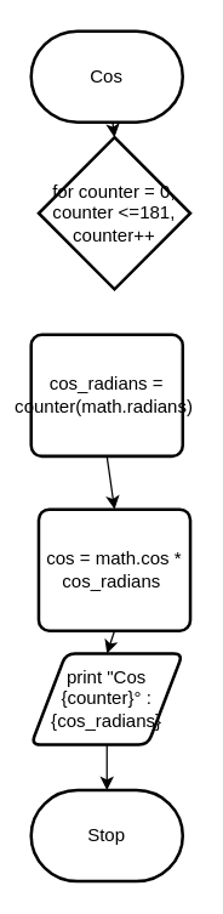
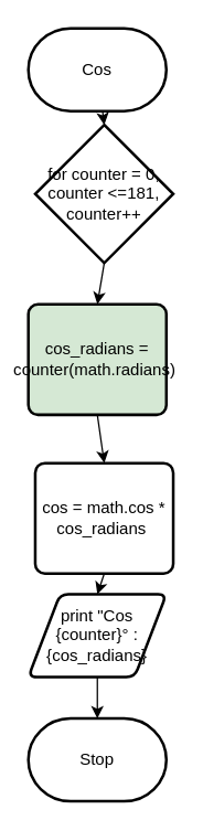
+ <mxCell id="6" style="edgeStyle=none;html=1;exitX=0.5;exitY=1;exitDx=0;exitDy=0;exitPerimeter=0;entryX=0.5;entryY=0;entryDx=0;entryDy=0;" edge="1" parent="1" source="7" target="11"><mxGeometry relative="1" as="geometry" /></mxCell>
- <mxCell id="11" value="cos_radians = counter(math.radians)&amp;nbsp;" style="rounded=1;whiteSpace=wrap;html=1;absoluteArcSize=1;arcSize=14;strokeWidth=2;" vertex="1" parent="1"><mxGeometry x="20" y="220" width="100" height="80" as="geometry" /></mxCell>
+ <mxCell id="11" value="cos_radians = counter(math.radians)&amp;nbsp;" style="rounded=1;whiteSpace=wrap;html=1;absoluteArcSize=1;arcSize=14;strokeWidth=2;fillColor=#d5e8d4;" vertex="1" parent="1"><mxGeometry x="20" y="220" width="100" height="80" as="geometry" /></mxCell>
